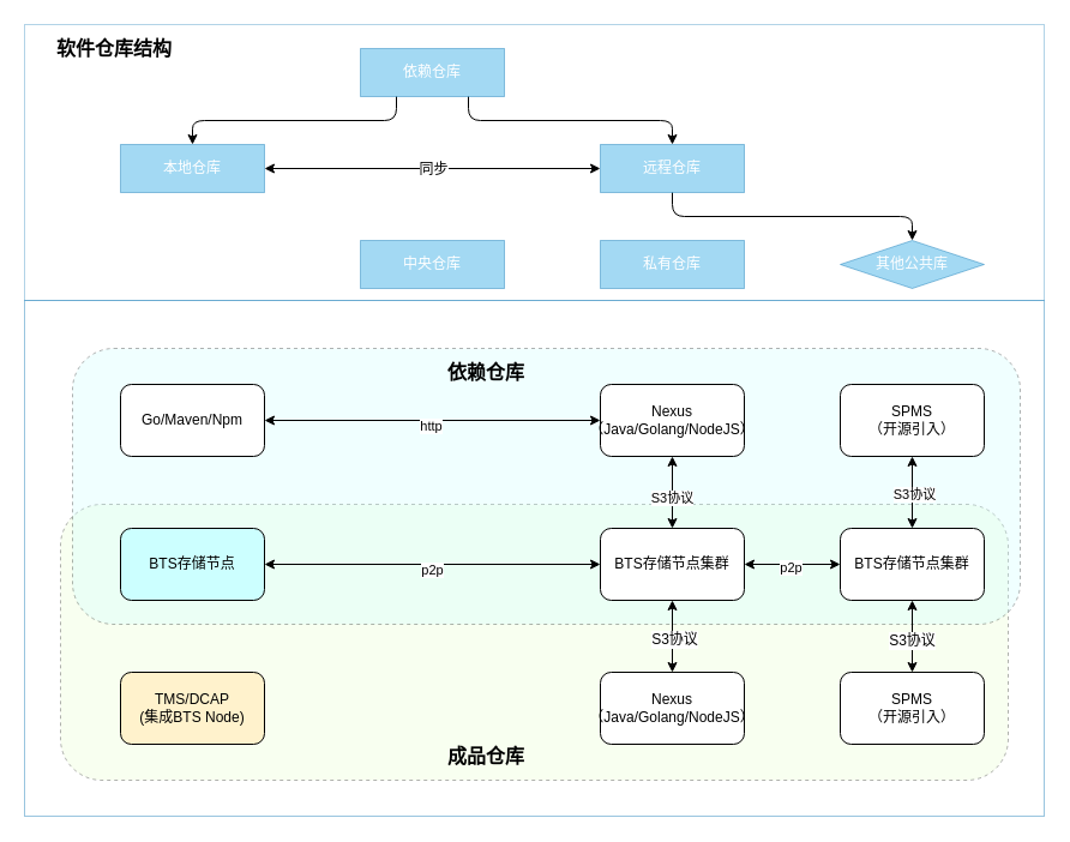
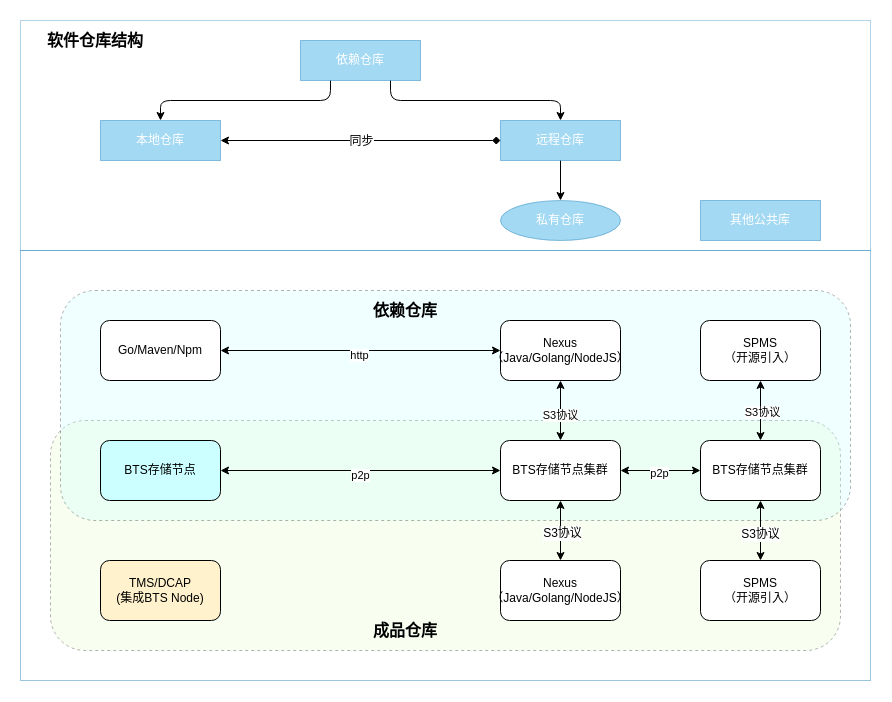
- <mxCell id="9" style="edgeStyle=orthogonalEdgeStyle;html=1;exitX=1;exitY=0.5;exitDx=0;exitDy=0;fontSize=12;startArrow=classic;startFill=1;" edge="1" parent="1" source="11" target="13"><mxGeometry relative="1" as="geometry" /></mxCell>
+ <mxCell id="9" style="edgeStyle=orthogonalEdgeStyle;html=1;exitX=1;exitY=0.5;exitDx=0;exitDy=0;fontSize=12;startArrow=classic;startFill=1;endArrow=diamond;" edge="1" parent="1" source="11" target="13"><mxGeometry relative="1" as="geometry" /></mxCell>
- <mxCell id="12" style="edgeStyle=orthogonalEdgeStyle;html=1;exitX=0.5;exitY=1;exitDx=0;exitDy=0;" edge="1" parent="1" source="13" target="16"><mxGeometry relative="1" as="geometry" /></mxCell>
+ <mxCell id="12" style="edgeStyle=orthogonalEdgeStyle;html=1;exitX=0.5;exitY=1;exitDx=0;exitDy=0;" edge="1" parent="1" source="13" target="15"><mxGeometry relative="1" as="geometry" /></mxCell>
- <mxCell id="14" value="中央仓库" style="rounded=0;whiteSpace=wrap;html=1;fillColor=#1ba1e2;strokeColor=#006EAF;fontColor=#ffffff;opacity=40;" vertex="1" parent="1"><mxGeometry x="300" y="200" width="120" height="40" as="geometry" /></mxCell>
- <mxCell id="15" value="私有仓库" style="rounded=0;whiteSpace=wrap;html=1;fillColor=#1ba1e2;strokeColor=#006EAF;fontColor=#ffffff;opacity=40;" vertex="1" parent="1"><mxGeometry x="500" y="200" width="120" height="40" as="geometry" /></mxCell>
+ <mxCell id="15" value="私有仓库" style="ellipse;whiteSpace=wrap;html=1;fillColor=#1ba1e2;strokeColor=#006EAF;fontColor=#ffffff;opacity=40;" vertex="1" parent="1"><mxGeometry x="500" y="200" width="120" height="40" as="geometry" /></mxCell>
- <mxCell id="16" value="其他公共库" style="rhombus;whiteSpace=wrap;html=1;fillColor=#1ba1e2;strokeColor=#006EAF;fontColor=#ffffff;opacity=40;" vertex="1" parent="1"><mxGeometry x="700" y="200" width="120" height="40" as="geometry" /></mxCell>
+ <mxCell id="16" value="其他公共库" style="rounded=0;whiteSpace=wrap;html=1;fillColor=#1ba1e2;strokeColor=#006EAF;fontColor=#ffffff;opacity=40;" vertex="1" parent="1"><mxGeometry x="700" y="200" width="120" height="40" as="geometry" /></mxCell>
